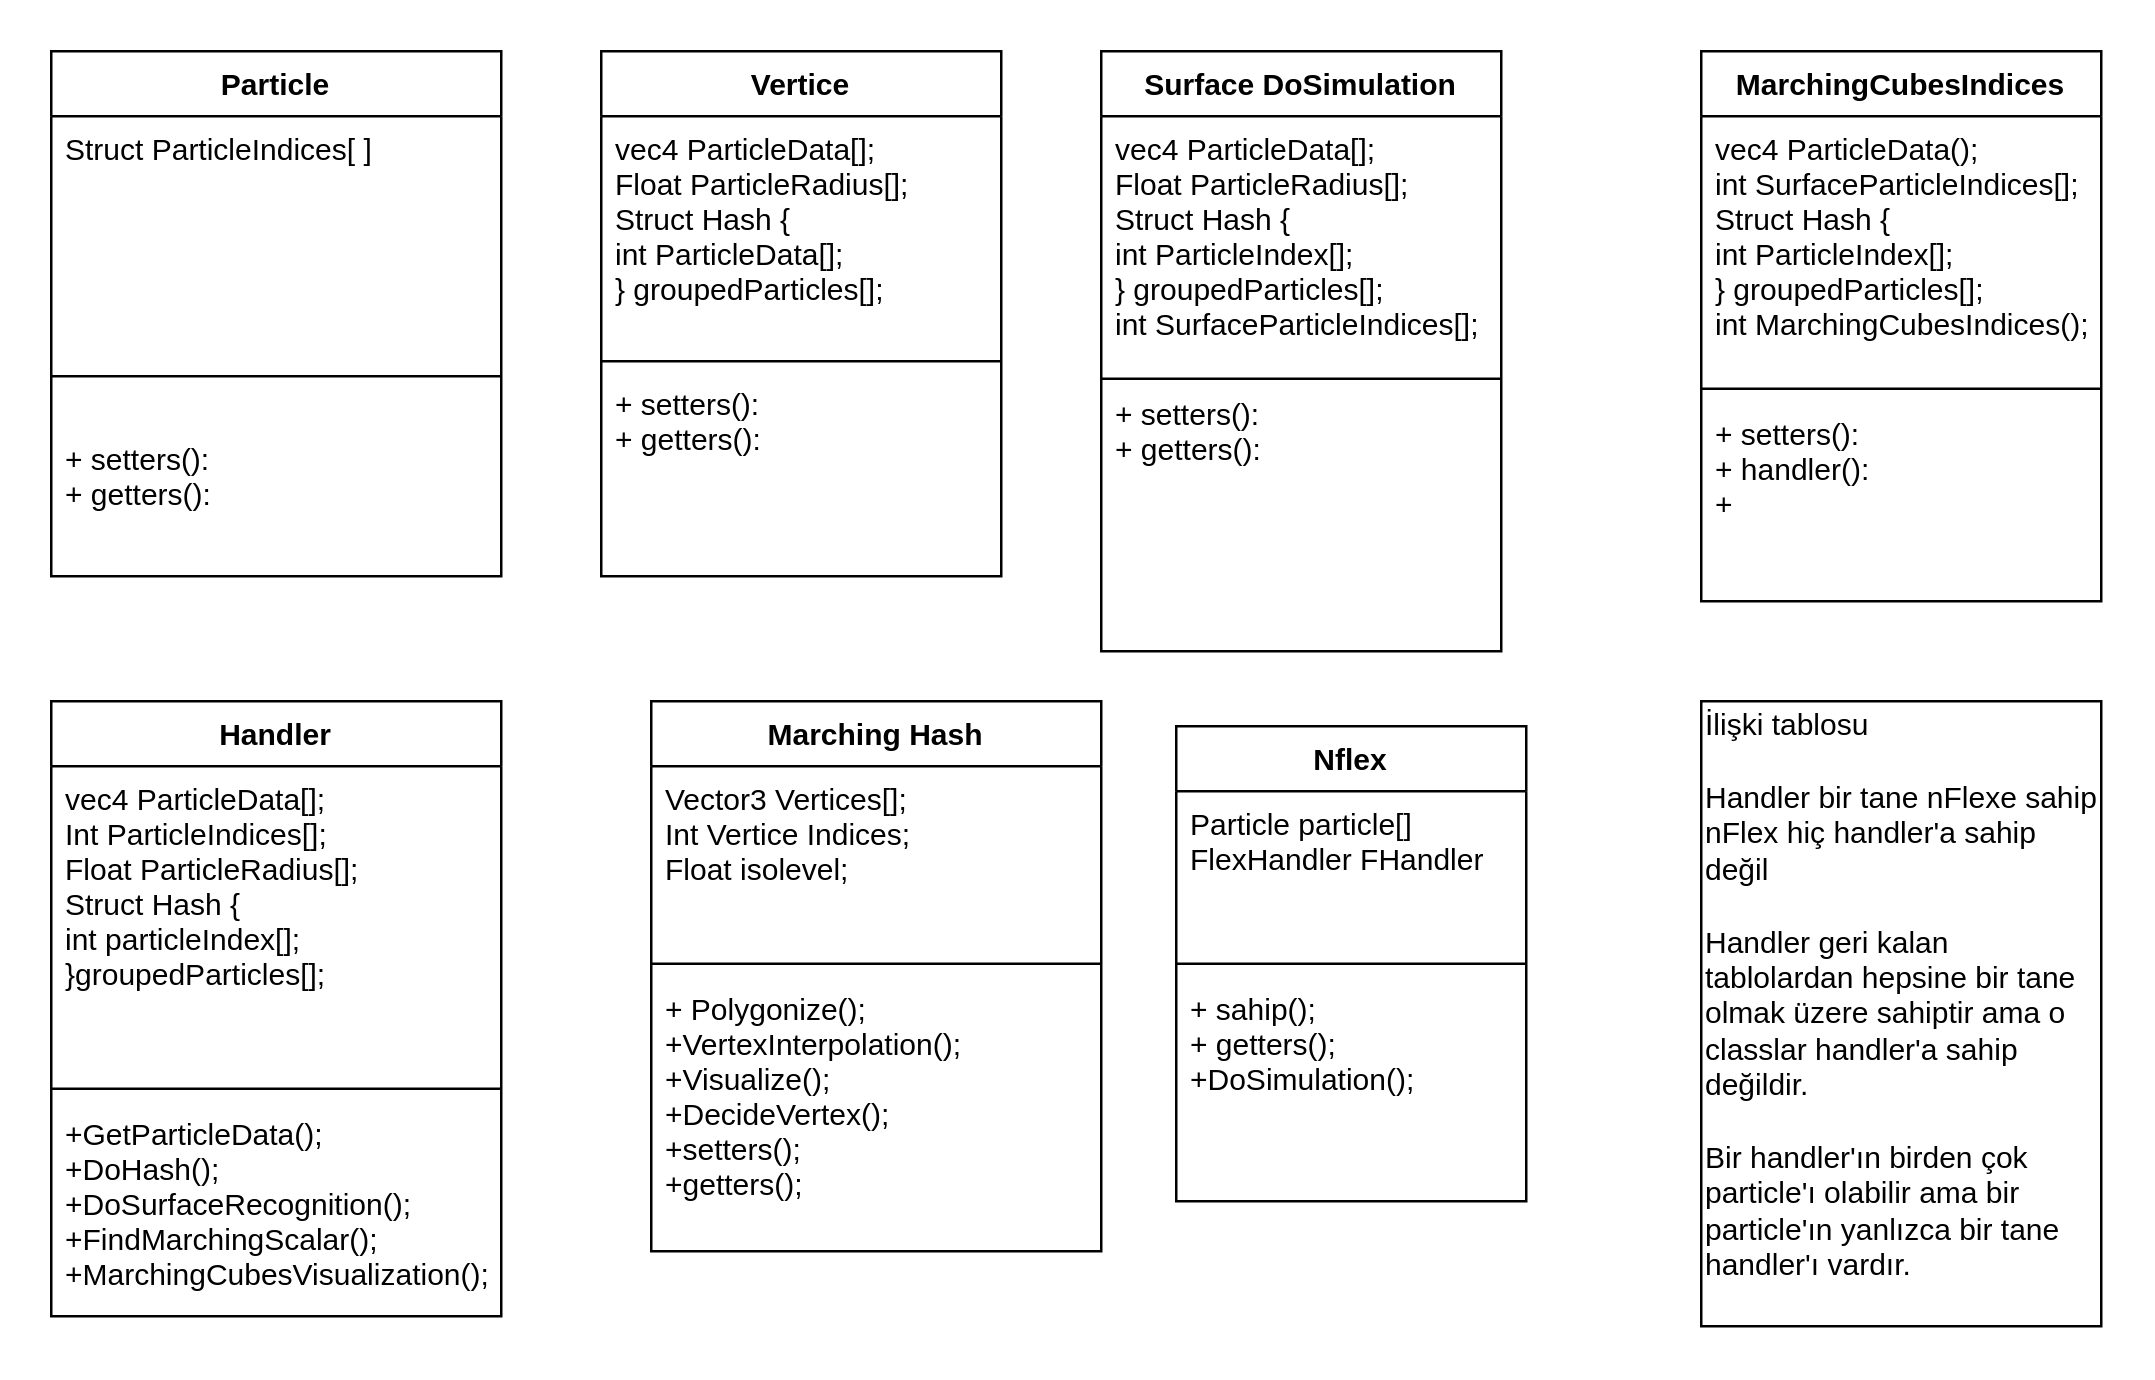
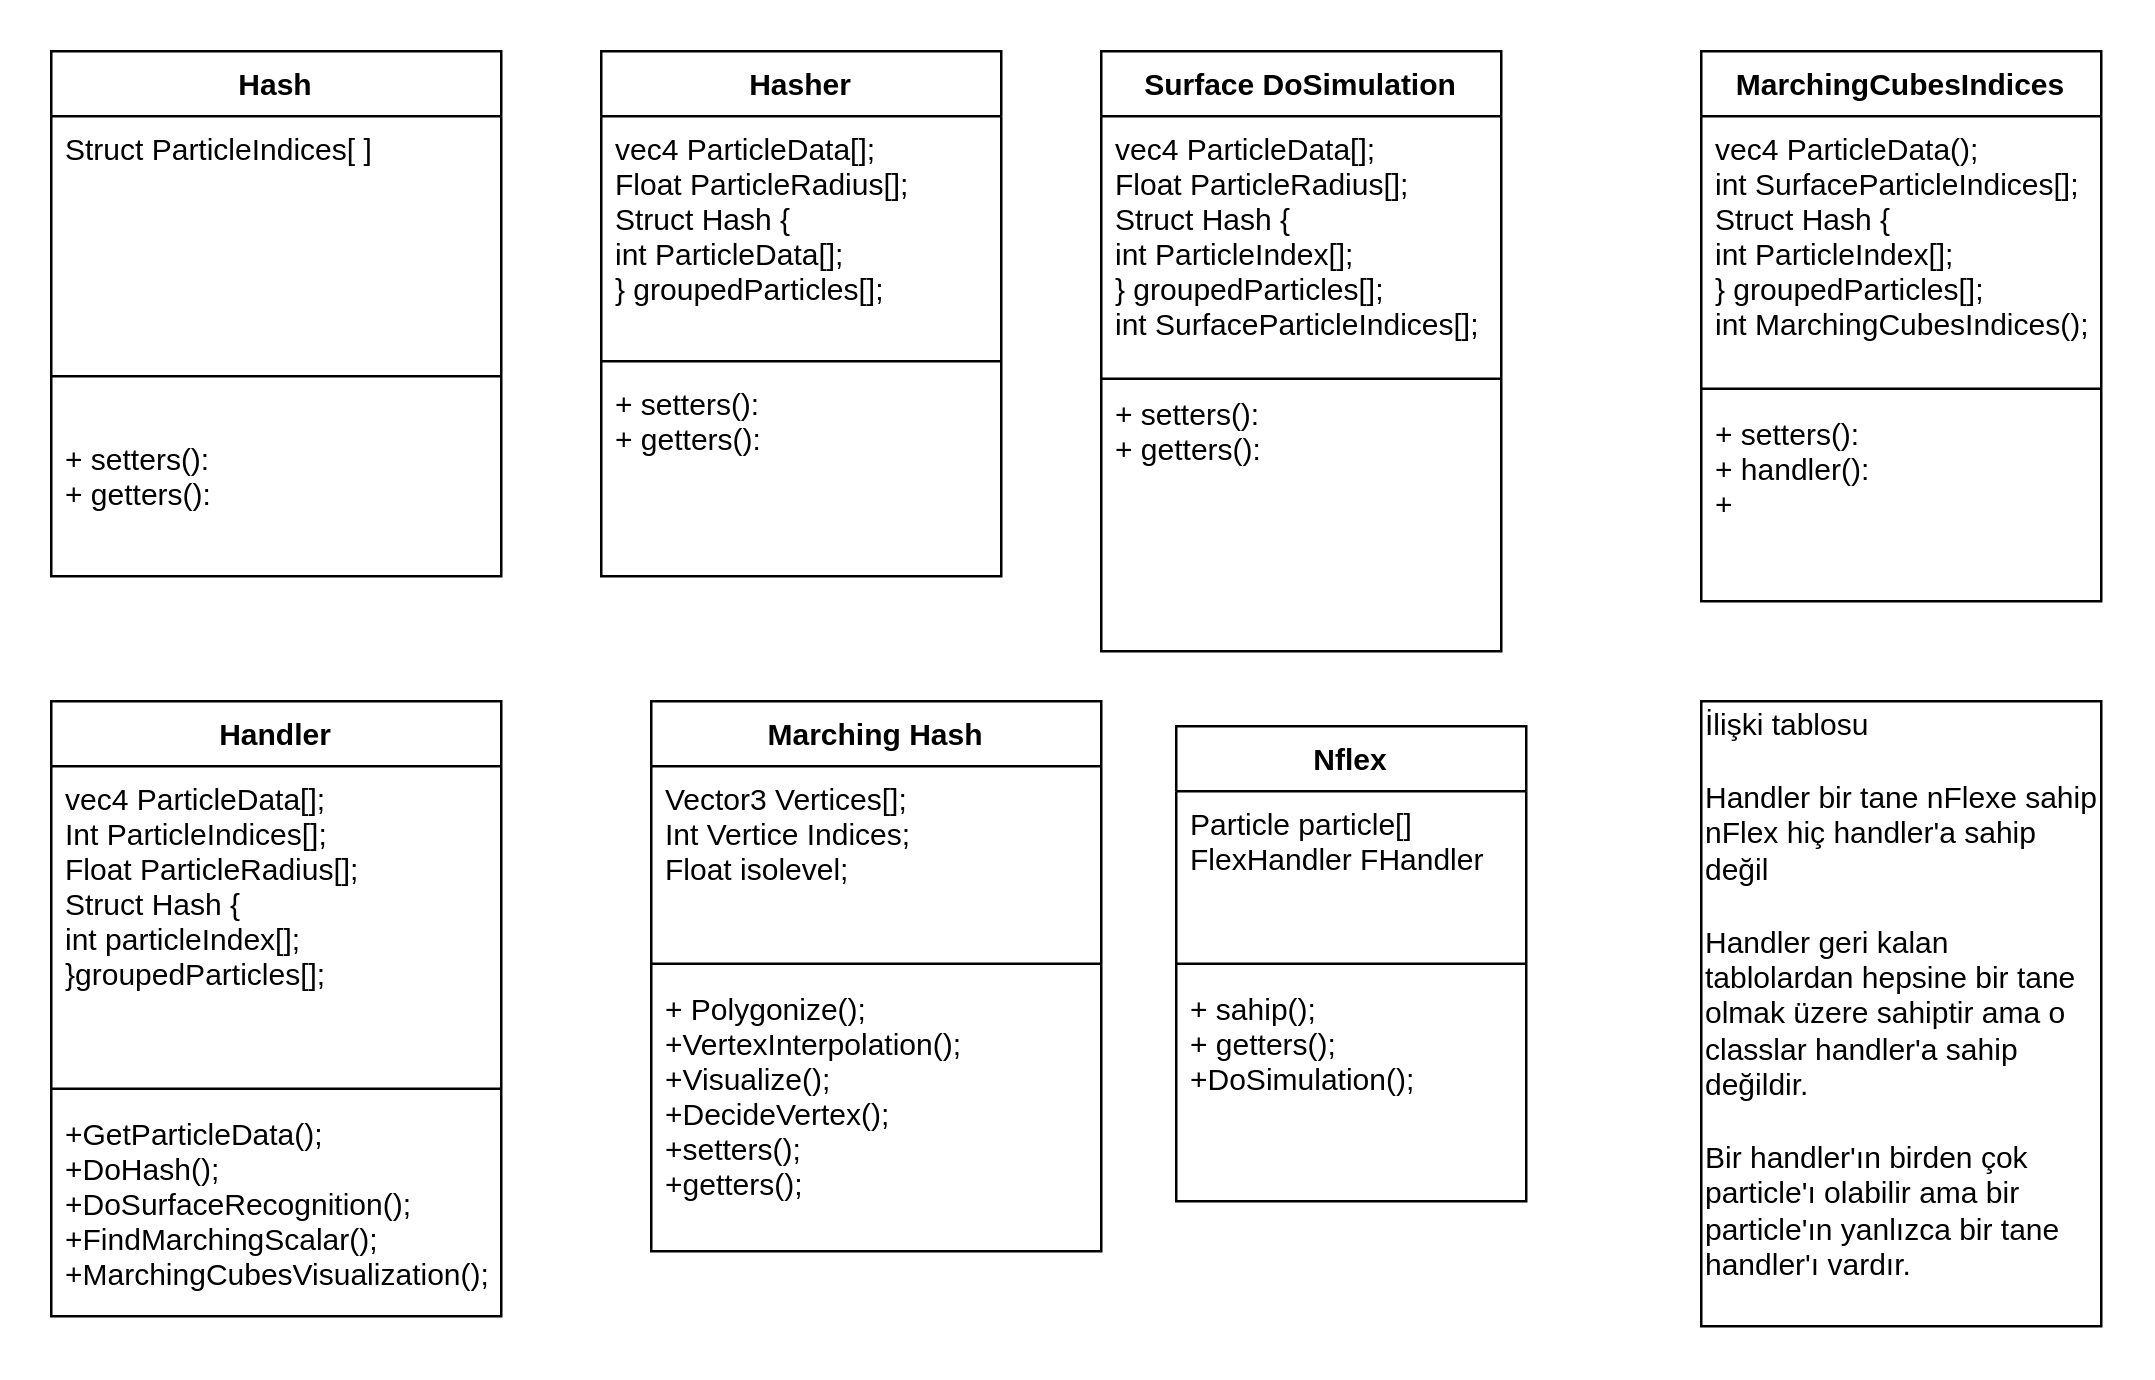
- <mxCell id="2" value="Particle" style="swimlane;fontStyle=1;align=center;verticalAlign=top;childLayout=stackLayout;horizontal=1;startSize=26;horizontalStack=0;resizeParent=1;resizeParentMax=0;resizeLast=0;collapsible=1;marginBottom=0;" parent="1" vertex="1"><mxGeometry x="20" y="20" width="180" height="210" as="geometry" /></mxCell>
+ <mxCell id="2" value="Hash" style="swimlane;fontStyle=1;align=center;verticalAlign=top;childLayout=stackLayout;horizontal=1;startSize=26;horizontalStack=0;resizeParent=1;resizeParentMax=0;resizeLast=0;collapsible=1;marginBottom=0;" parent="1" vertex="1"><mxGeometry x="20" y="20" width="180" height="210" as="geometry" /></mxCell>
- <mxCell id="6" value="Vertice" style="swimlane;fontStyle=1;align=center;verticalAlign=top;childLayout=stackLayout;horizontal=1;startSize=26;horizontalStack=0;resizeParent=1;resizeParentMax=0;resizeLast=0;collapsible=1;marginBottom=0;" parent="1" vertex="1"><mxGeometry x="240" y="20" width="160" height="210" as="geometry" /></mxCell>
+ <mxCell id="6" value="Hasher" style="swimlane;fontStyle=1;align=center;verticalAlign=top;childLayout=stackLayout;horizontal=1;startSize=26;horizontalStack=0;resizeParent=1;resizeParentMax=0;resizeLast=0;collapsible=1;marginBottom=0;" parent="1" vertex="1"><mxGeometry x="240" y="20" width="160" height="210" as="geometry" /></mxCell>
